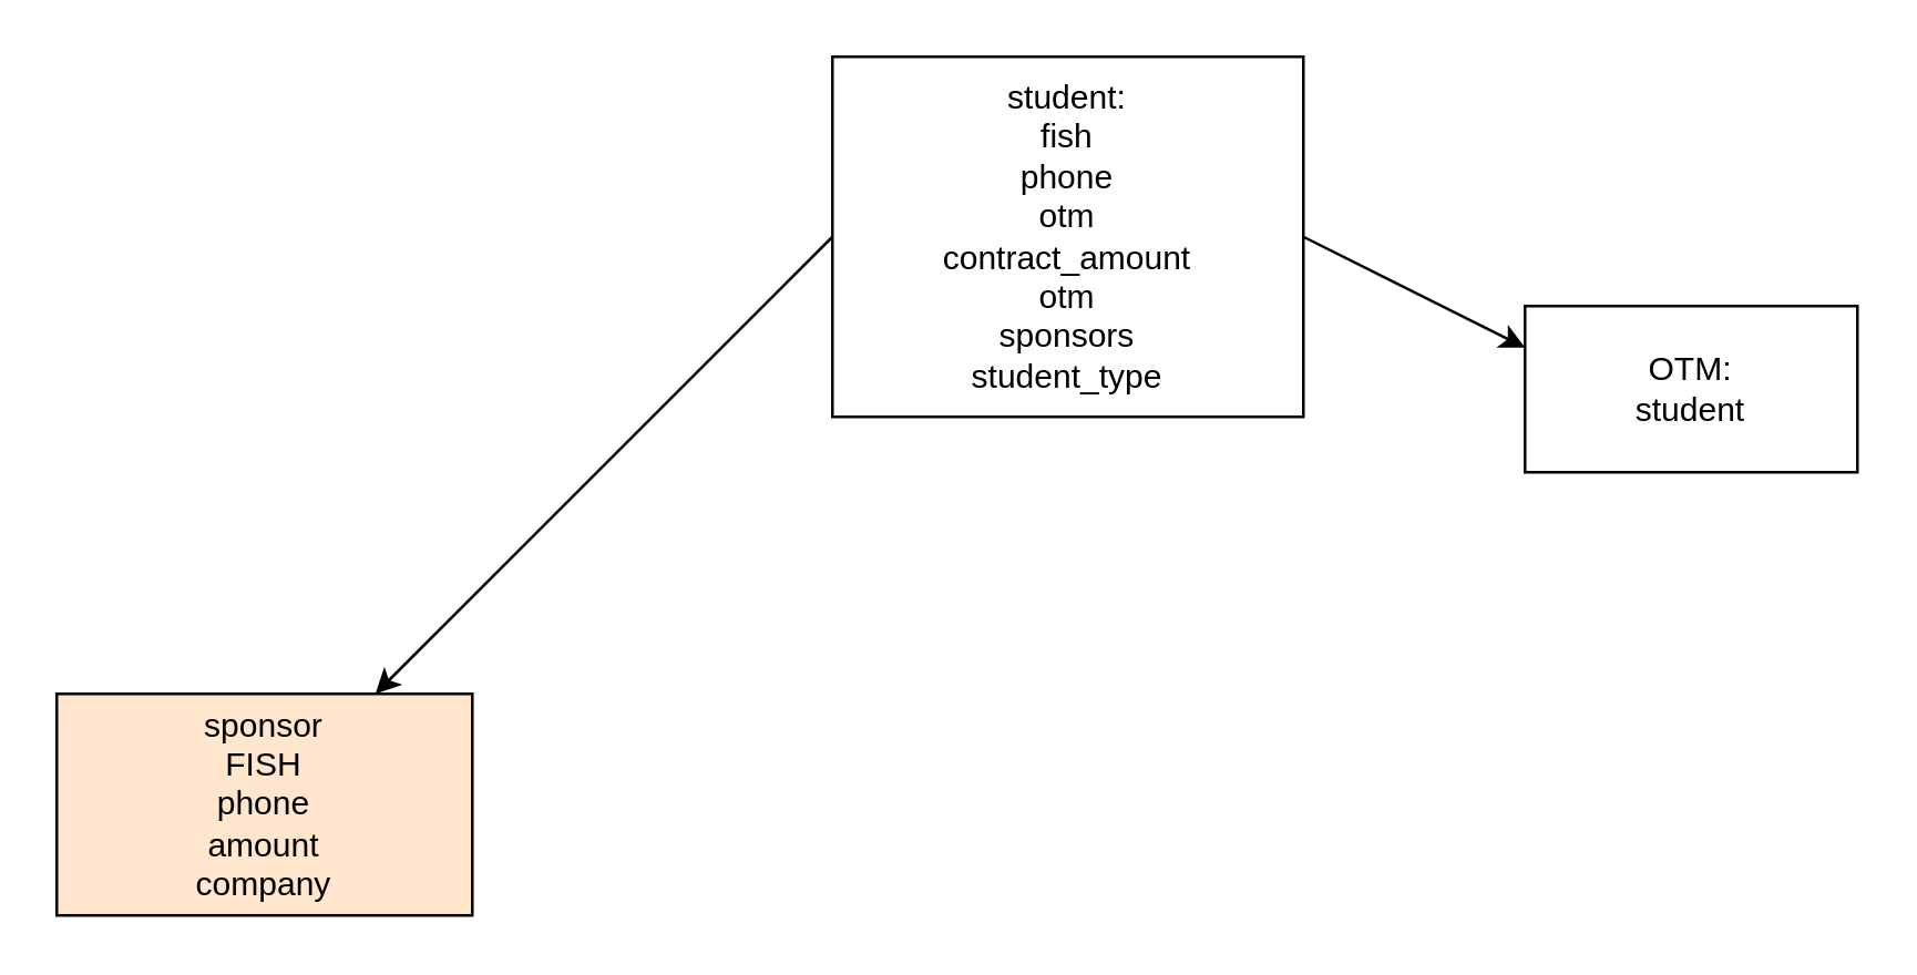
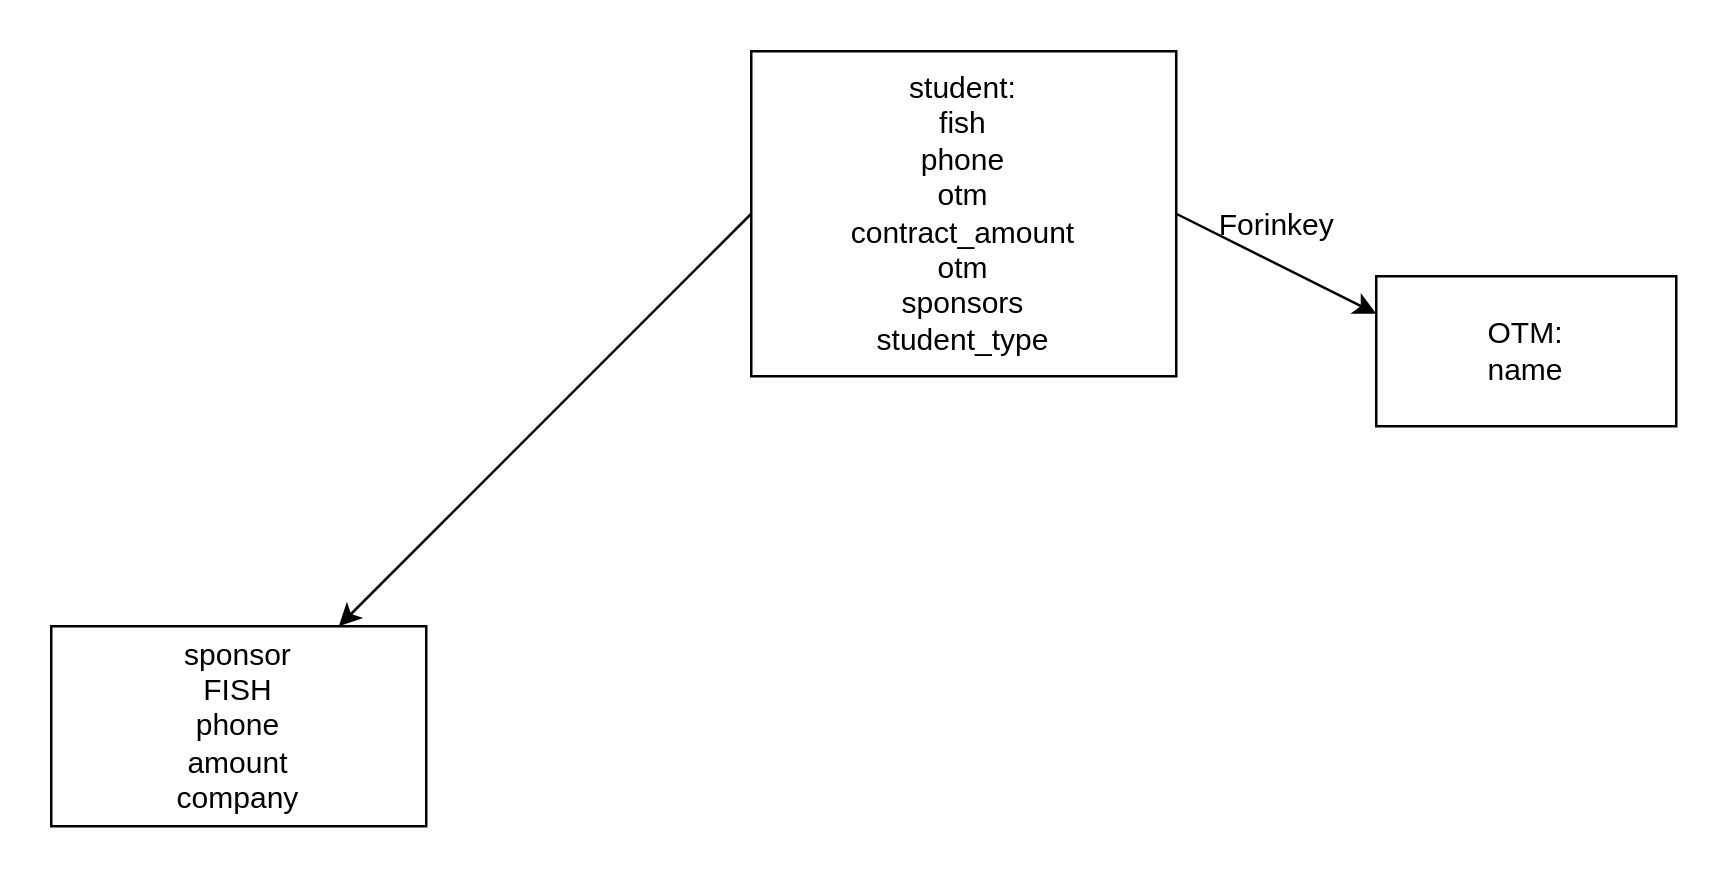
+ <mxCell id="7" value="Forinkey" style="text;html=1;align=center;verticalAlign=middle;resizable=0;points=[];autosize=1;strokeColor=none;fillColor=none;" vertex="1" parent="1"><mxGeometry x="480" y="80" width="60" height="20" as="geometry" /></mxCell>
- <mxCell id="6" value="OTM:&lt;br&gt;student&lt;br&gt;" style="whiteSpace=wrap;html=1;" vertex="1" parent="1"><mxGeometry x="550" y="110" width="120" height="60" as="geometry" /></mxCell>
+ <mxCell id="6" value="OTM:&lt;br&gt;name&lt;br&gt;" style="whiteSpace=wrap;html=1;" vertex="1" parent="1"><mxGeometry x="550" y="110" width="120" height="60" as="geometry" /></mxCell>
- <mxCell id="2" value="sponsor&lt;br&gt;FISH&lt;br&gt;phone&lt;br&gt;amount&lt;br&gt;company" style="whiteSpace=wrap;html=1;fillColor=#ffe6cc;" vertex="1" parent="1"><mxGeometry x="20" y="250" width="150" height="80" as="geometry" /></mxCell>
+ <mxCell id="2" value="sponsor&lt;br&gt;FISH&lt;br&gt;phone&lt;br&gt;amount&lt;br&gt;company" style="whiteSpace=wrap;html=1;" vertex="1" parent="1"><mxGeometry x="20" y="250" width="150" height="80" as="geometry" /></mxCell>
